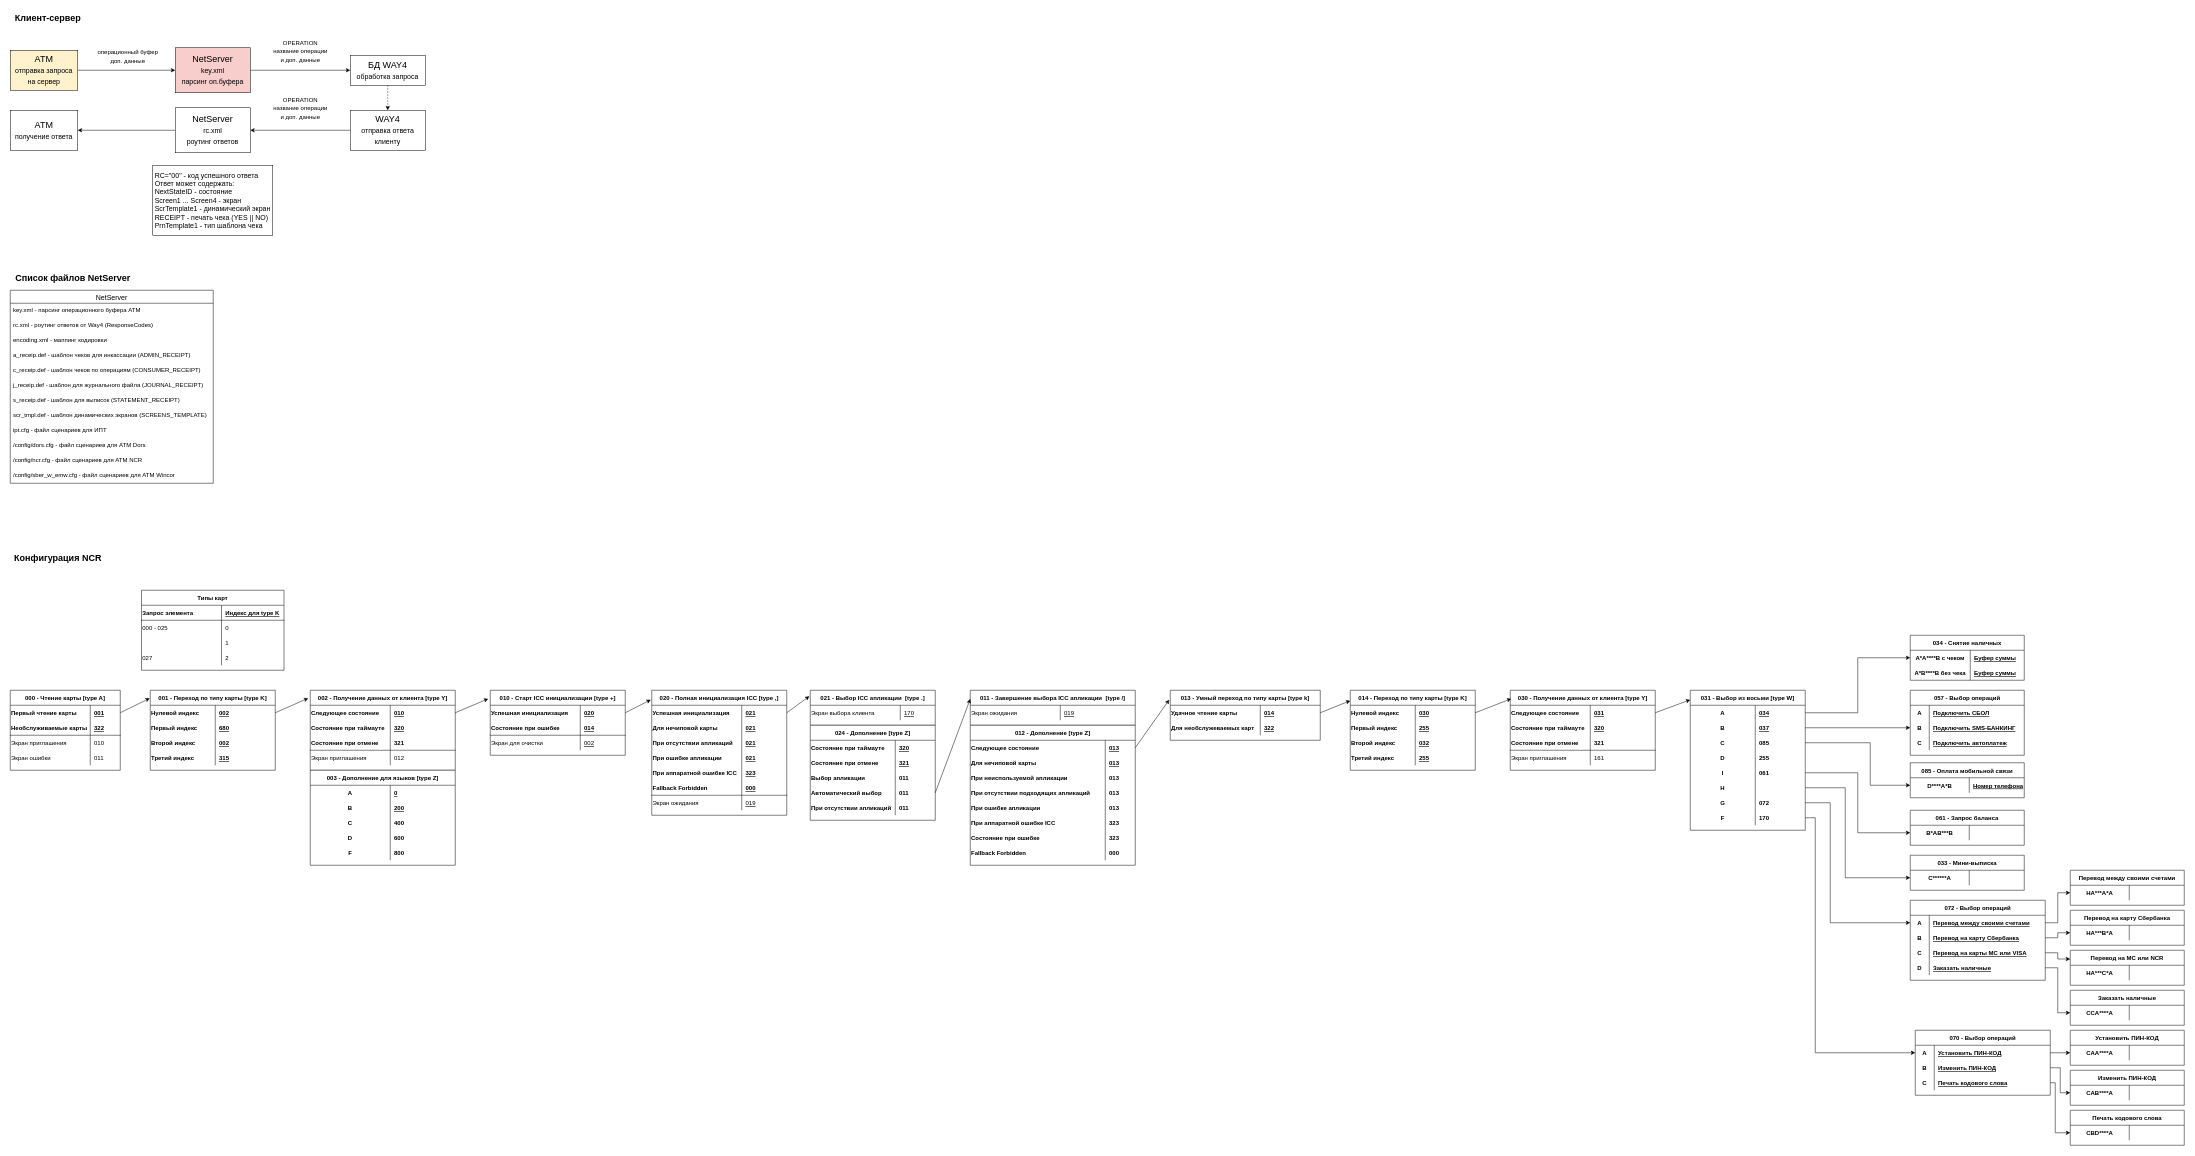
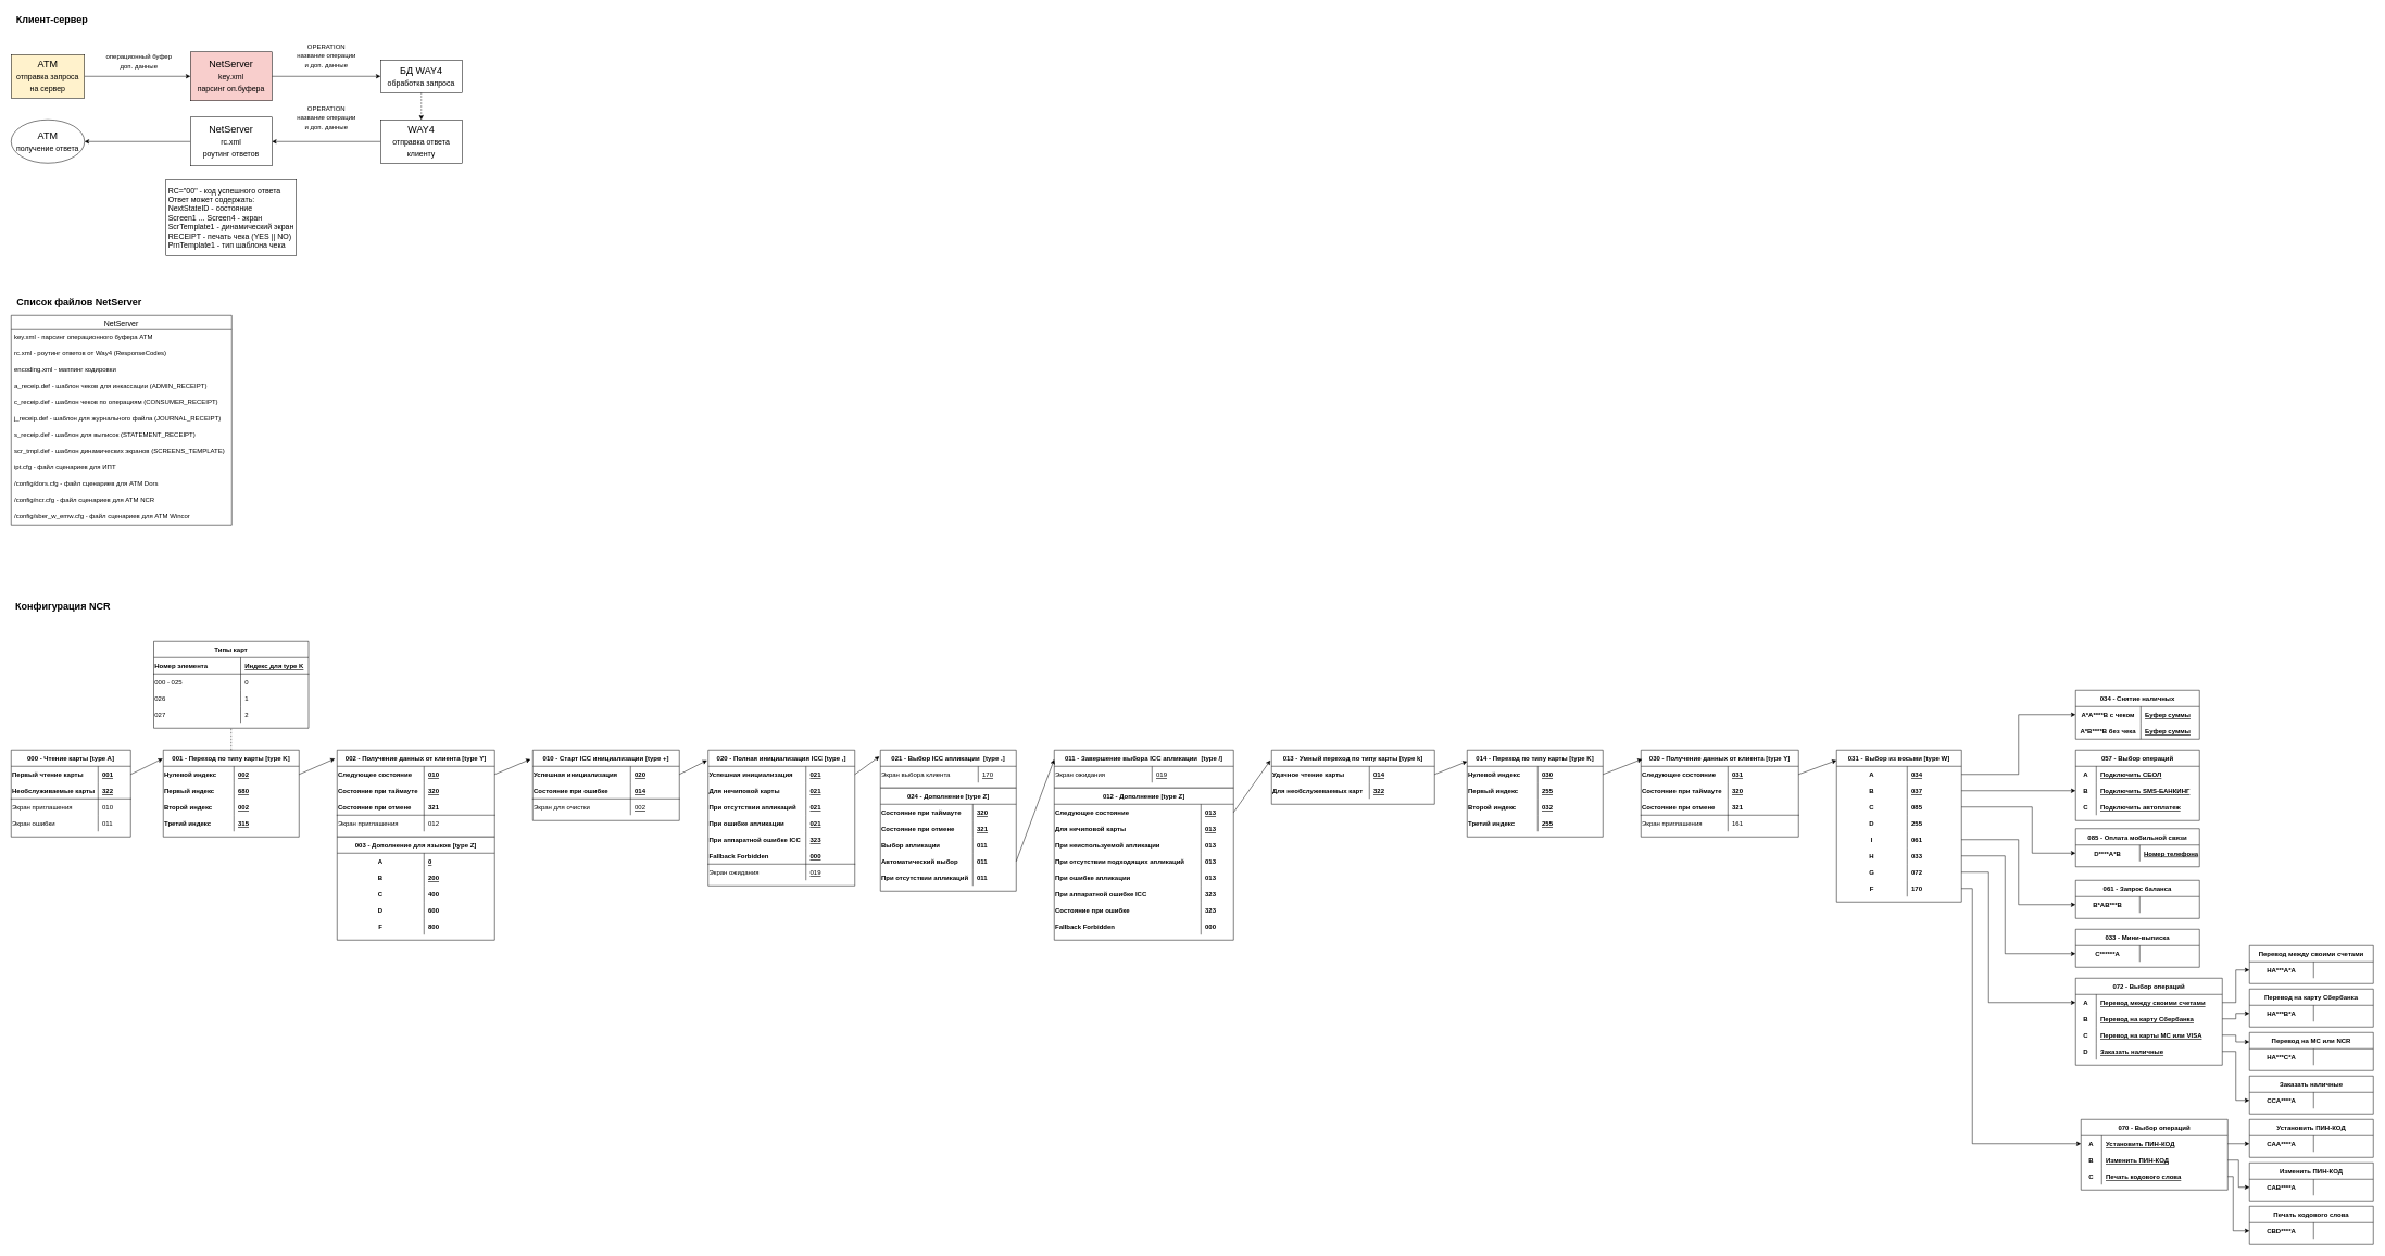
- <mxCell id="250" value="ATM&lt;br&gt;&lt;font style=&quot;font-size: 14px&quot;&gt;получение ответа&lt;br&gt;&lt;/font&gt;" style="whiteSpace=wrap;html=1;align=center;fontSize=18;strokeColor=default;" parent="1" vertex="1"><mxGeometry x="20" y="220" width="135" height="80" as="geometry" /></mxCell>
+ <mxCell id="250" value="ATM&lt;br&gt;&lt;font style=&quot;font-size: 14px&quot;&gt;получение ответа&lt;br&gt;&lt;/font&gt;" style="ellipse;whiteSpace=wrap;html=1;align=center;fontSize=18;strokeColor=default;" parent="1" vertex="1"><mxGeometry x="20" y="220" width="135" height="80" as="geometry" /></mxCell>
- <mxCell id="31" value="Запрос элемента" style="shape=partialRectangle;connectable=0;fillColor=none;top=0;left=0;bottom=0;right=0;fontStyle=1;overflow=hidden;align=left;" parent="30" vertex="1"><mxGeometry width="160" height="30" as="geometry"><mxRectangle width="160" height="30" as="alternateBounds" /></mxGeometry></mxCell>
+ <mxCell id="31" value="Номер элемента" style="shape=partialRectangle;connectable=0;fillColor=none;top=0;left=0;bottom=0;right=0;fontStyle=1;overflow=hidden;align=left;" parent="30" vertex="1"><mxGeometry width="160" height="30" as="geometry"><mxRectangle width="160" height="30" as="alternateBounds" /></mxGeometry></mxCell>
+ <mxCell id="37" value="026" style="shape=partialRectangle;connectable=0;fillColor=none;top=0;left=0;bottom=0;right=0;editable=1;overflow=hidden;align=left;" parent="36" vertex="1"><mxGeometry width="160" height="30" as="geometry"><mxRectangle width="160" height="30" as="alternateBounds" /></mxGeometry></mxCell>
+ <mxCell id="42" value="" style="endArrow=none;dashed=1;html=1;rounded=0;entryX=0.5;entryY=1;entryDx=0;entryDy=0;exitX=0.5;exitY=0;exitDx=0;exitDy=0;" parent="1" source="15" target="29" edge="1"><mxGeometry width="50" height="50" relative="1" as="geometry"><mxPoint x="370" y="1480" as="sourcePoint" /><mxPoint x="420" y="1430" as="targetPoint" /></mxGeometry></mxCell>
+ <mxCell id="212" value="033" style="shape=partialRectangle;connectable=0;fillColor=none;top=0;left=0;bottom=0;right=0;align=left;spacingLeft=6;overflow=hidden;fontStyle=1" parent="210" vertex="1"><mxGeometry x="130" width="100" height="30" as="geometry"><mxRectangle width="100" height="30" as="alternateBounds" /></mxGeometry></mxCell>
